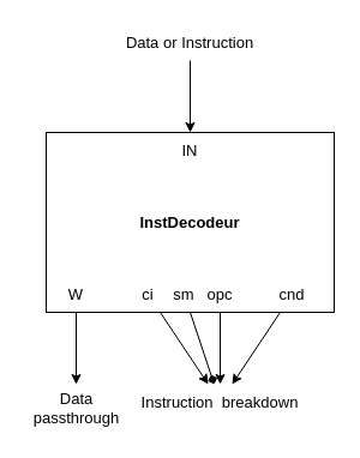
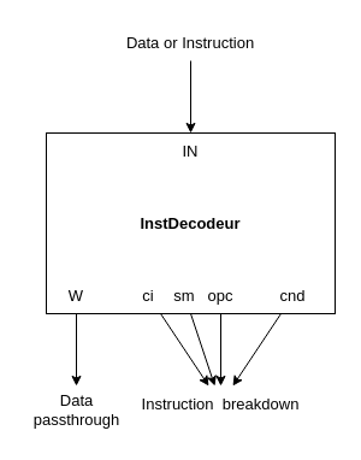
- <mxCell id="8" value="" style="edgeStyle=none;html=1;fontSize=13;endArrow=diamond;" edge="1" parent="1" source="9" target="17"><mxGeometry relative="1" as="geometry" /></mxCell>
+ <mxCell id="8" value="" style="edgeStyle=none;html=1;fontSize=13;" edge="1" parent="1" source="9" target="17"><mxGeometry relative="1" as="geometry" /></mxCell>
